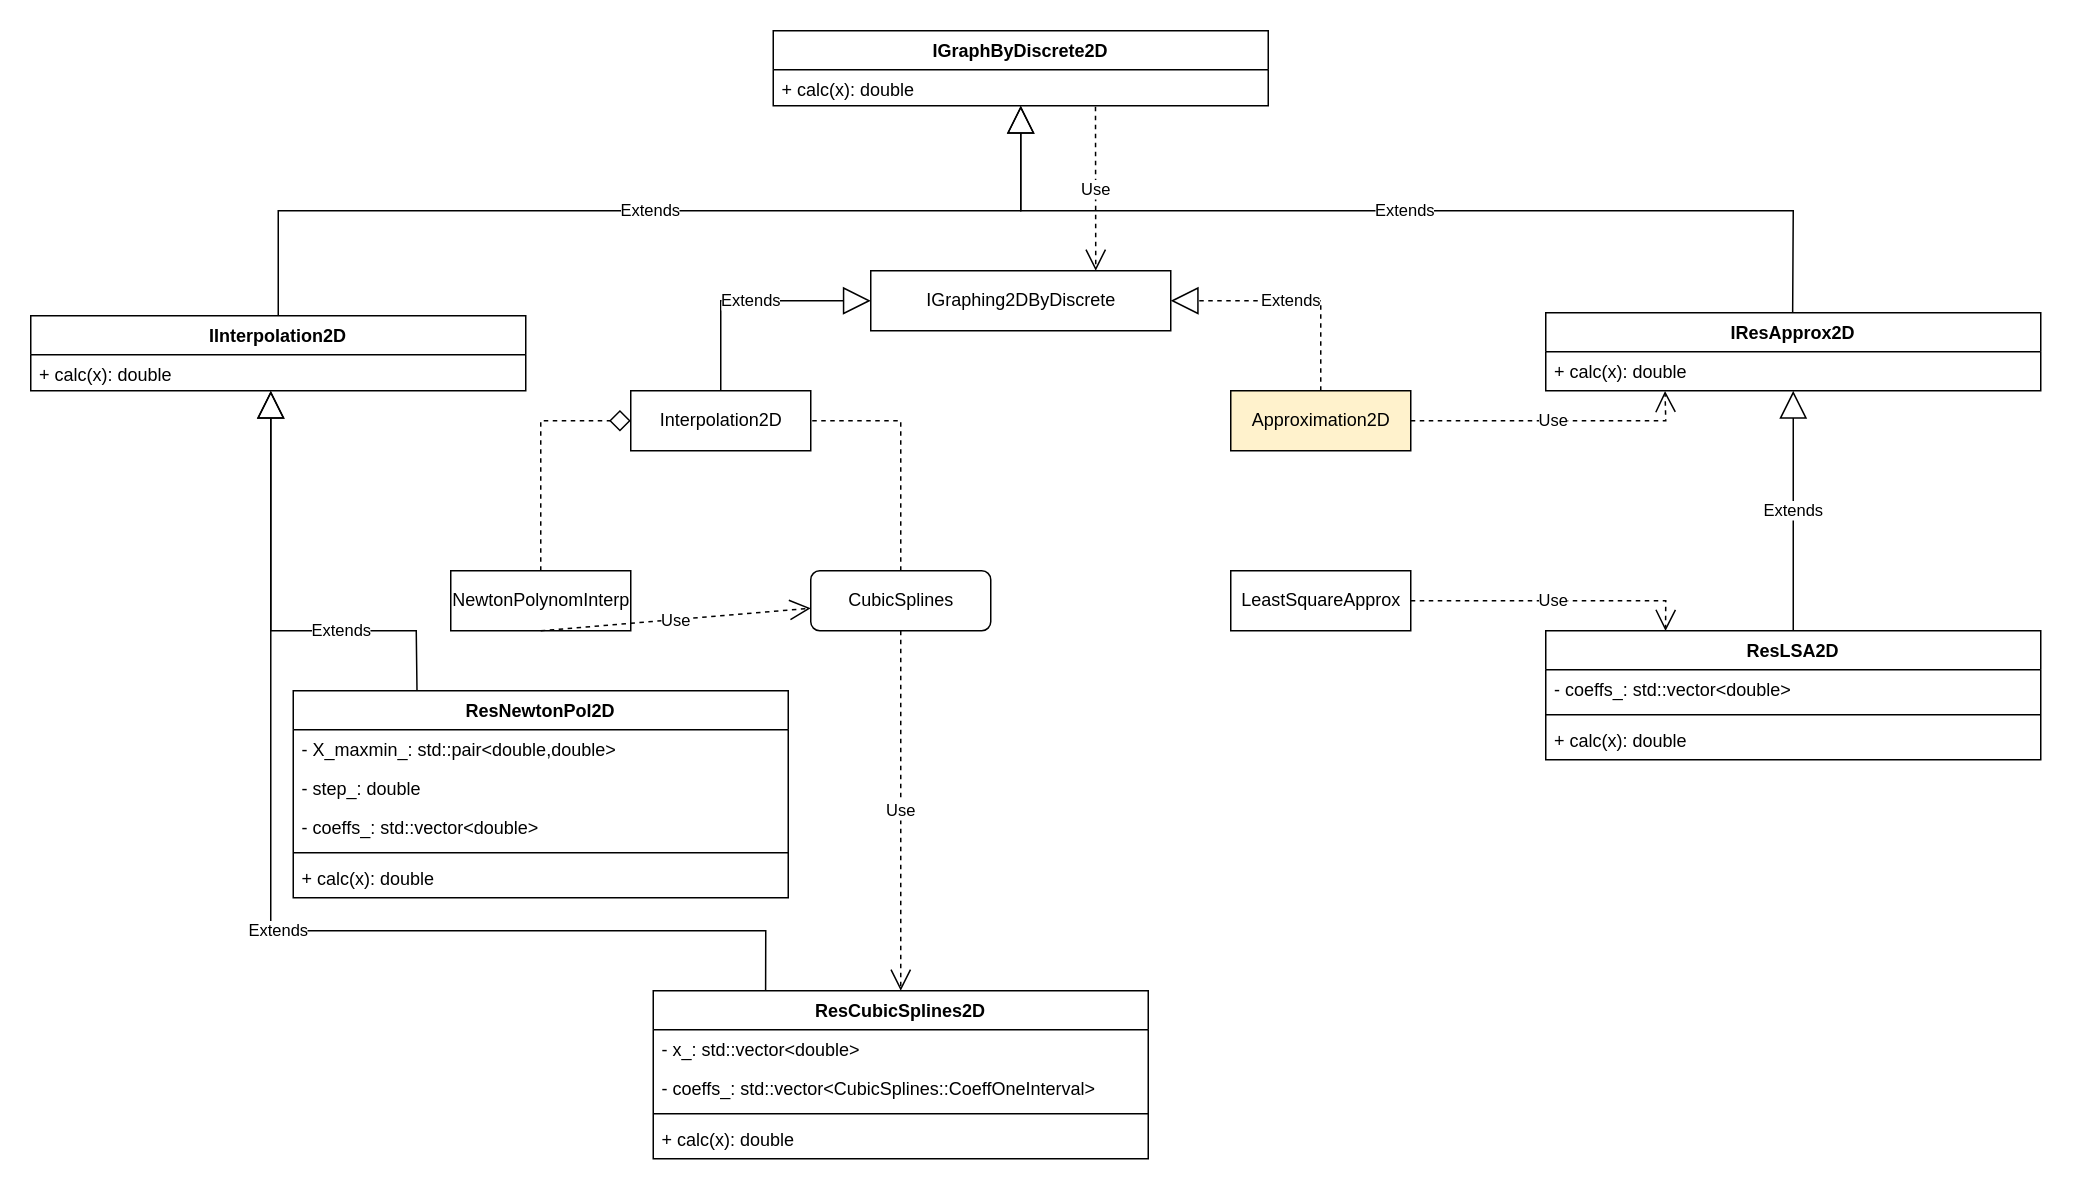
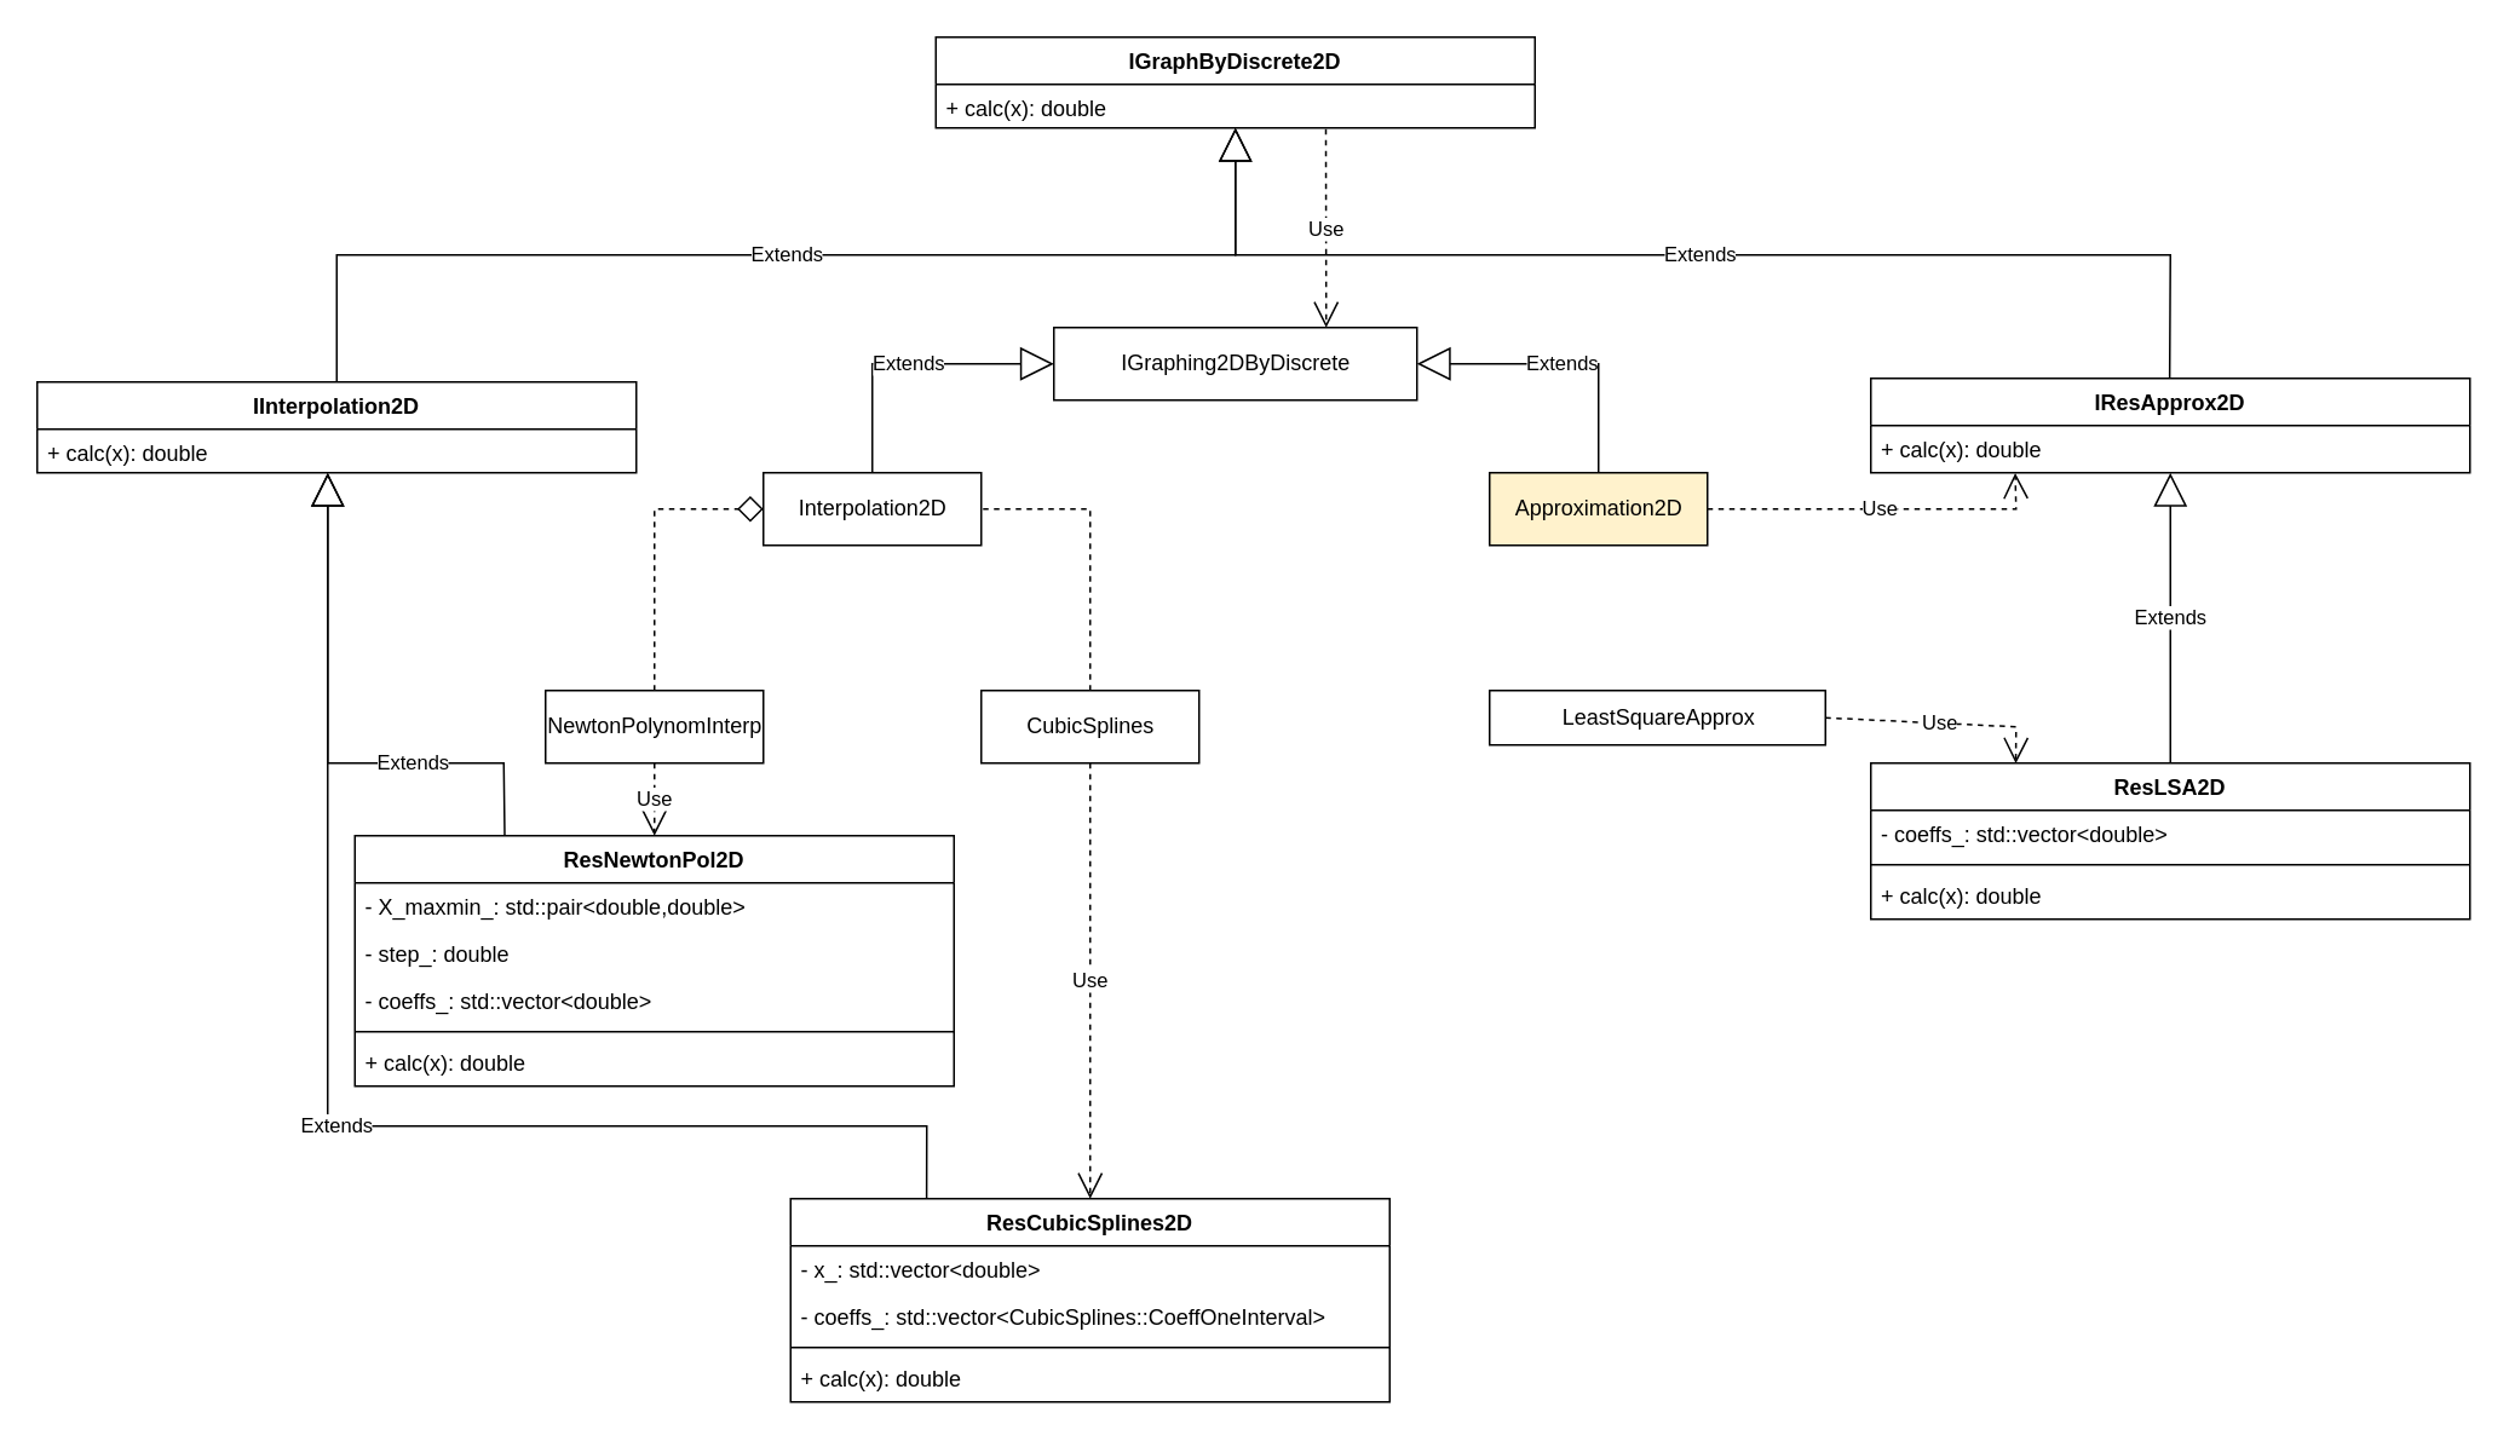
- <mxCell id="8" value="Extends" style="endArrow=block;endSize=16;endFill=0;html=1;rounded=0;entryX=1;entryY=0.5;entryDx=0;entryDy=0;exitX=0.5;exitY=0;exitDx=0;exitDy=0;dashed=1;" parent="1" source="4" target="2" edge="1"><mxGeometry width="160" relative="1" as="geometry"><mxPoint x="495" y="270" as="sourcePoint" /><mxPoint x="590" y="210" as="targetPoint" /><Array as="points"><mxPoint x="880" y="200" /></Array></mxGeometry></mxCell>
+ <mxCell id="8" value="Extends" style="endArrow=block;endSize=16;endFill=0;html=1;rounded=0;entryX=1;entryY=0.5;entryDx=0;entryDy=0;exitX=0.5;exitY=0;exitDx=0;exitDy=0;" parent="1" source="4" target="2" edge="1"><mxGeometry width="160" relative="1" as="geometry"><mxPoint x="495" y="270" as="sourcePoint" /><mxPoint x="590" y="210" as="targetPoint" /><Array as="points"><mxPoint x="880" y="200" /></Array></mxGeometry></mxCell>
- <mxCell id="9" value="CubicSplines" style="html=1;rounded=1;" parent="1" vertex="1"><mxGeometry x="540" y="380" width="120" height="40" as="geometry" /></mxCell>
+ <mxCell id="9" value="CubicSplines" style="html=1;" parent="1" vertex="1"><mxGeometry x="540" y="380" width="120" height="40" as="geometry" /></mxCell>
- <mxCell id="10" value="LeastSquareApprox" style="html=1;" parent="1" vertex="1"><mxGeometry x="820" y="380" width="120" height="40" as="geometry" /></mxCell>
+ <mxCell id="10" value="LeastSquareApprox" style="html=1;" parent="1" vertex="1"><mxGeometry x="820" y="380" width="185" height="30" as="geometry" /></mxCell>
- <mxCell id="36" value="Use" style="endArrow=open;endSize=12;dashed=1;html=1;rounded=0;exitX=0.5;exitY=1;exitDx=0;exitDy=0;" parent="1" source="6" target="9" edge="1"><mxGeometry width="160" relative="1" as="geometry"><mxPoint x="610" y="430" as="sourcePoint" /><mxPoint x="610" y="650" as="targetPoint" /></mxGeometry></mxCell>
+ <mxCell id="36" value="Use" style="endArrow=open;endSize=12;dashed=1;html=1;rounded=0;exitX=0.5;exitY=1;exitDx=0;exitDy=0;entryX=0.5;entryY=0;entryDx=0;entryDy=0;" parent="1" source="6" target="24" edge="1"><mxGeometry width="160" relative="1" as="geometry"><mxPoint x="610" y="430" as="sourcePoint" /><mxPoint x="610" y="650" as="targetPoint" /></mxGeometry></mxCell>
